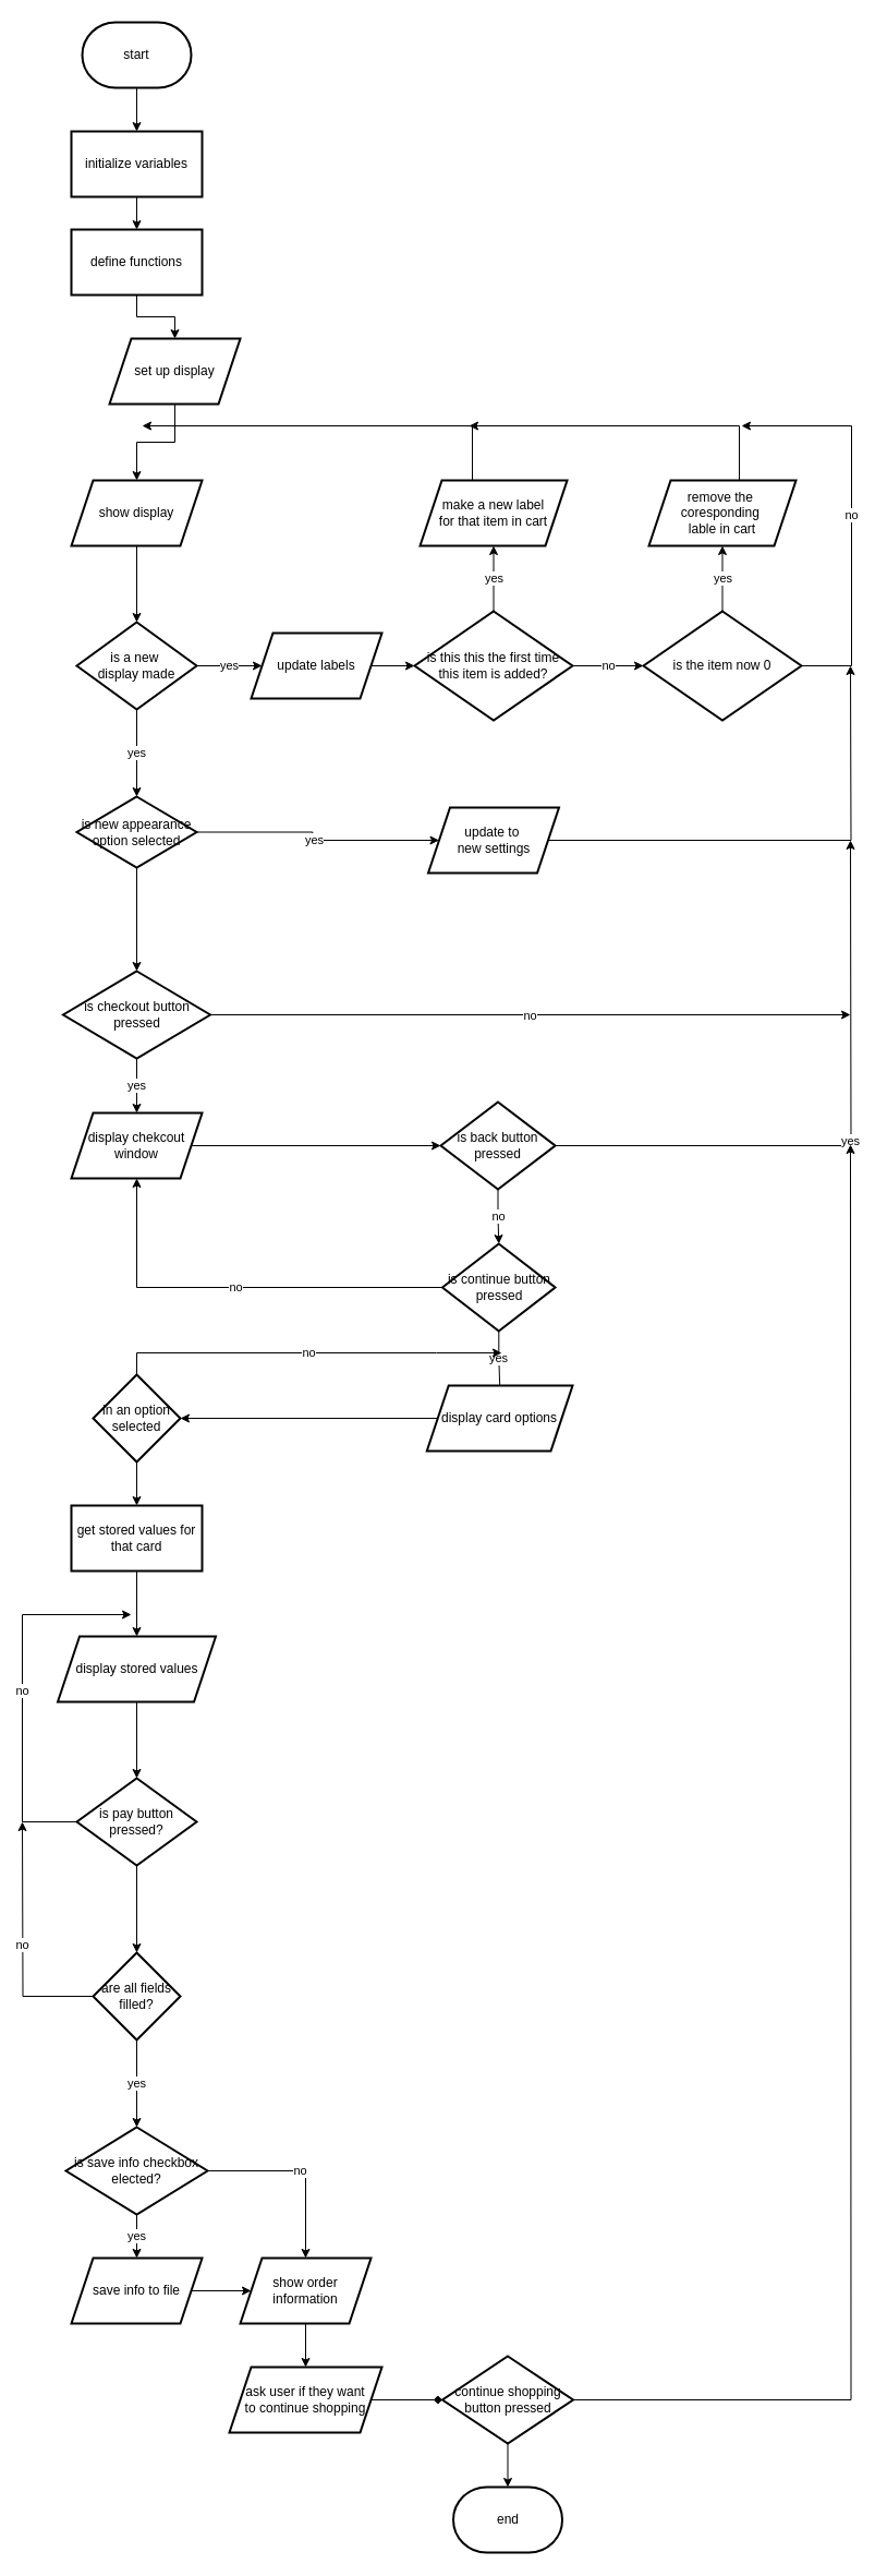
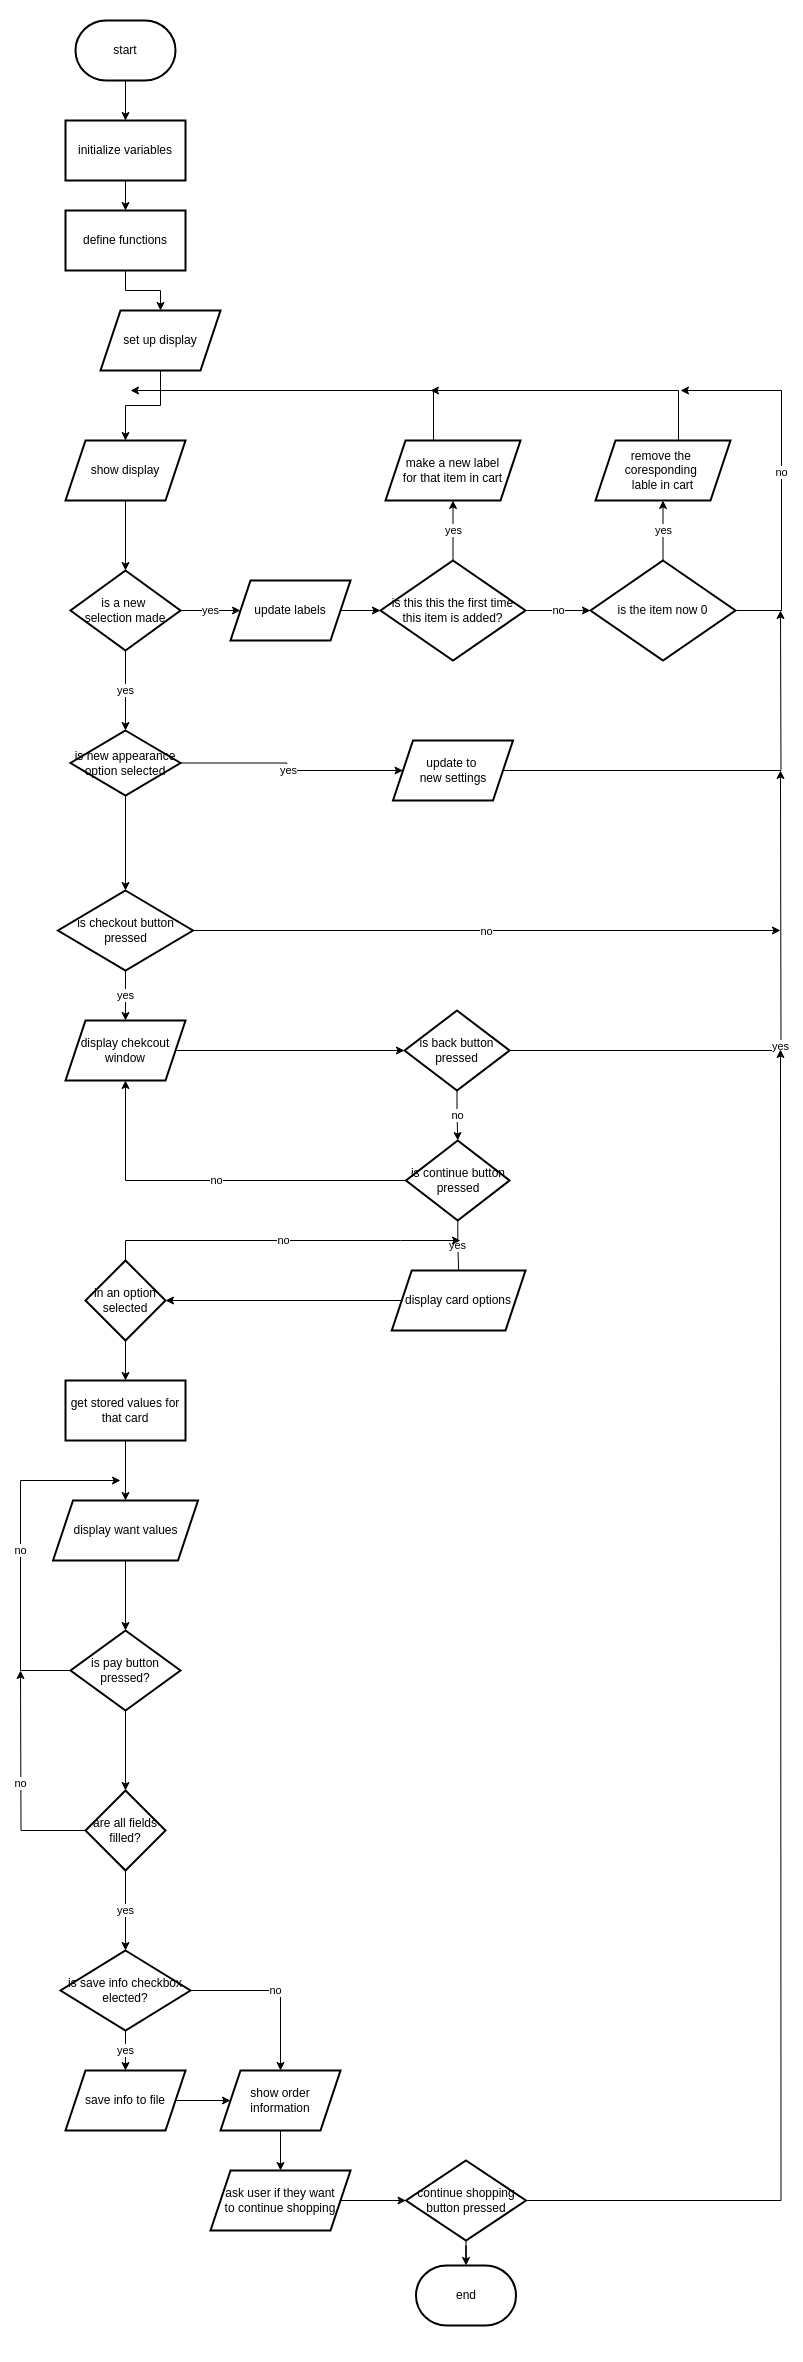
- <mxCell id="15" value="&lt;div&gt;is a new&amp;nbsp;&lt;/div&gt;&lt;div&gt;display made&lt;/div&gt;" style="rhombus;whiteSpace=wrap;html=1;strokeWidth=2;" vertex="1" parent="1"><mxGeometry x="70" y="570" width="110" height="80" as="geometry" /></mxCell>
+ <mxCell id="15" value="&lt;div&gt;is a new&amp;nbsp;&lt;/div&gt;&lt;div&gt;selection made&lt;/div&gt;" style="rhombus;whiteSpace=wrap;html=1;strokeWidth=2;" vertex="1" parent="1"><mxGeometry x="70" y="570" width="110" height="80" as="geometry" /></mxCell>
- <mxCell id="52" value="display stored values" style="shape=parallelogram;perimeter=parallelogramPerimeter;whiteSpace=wrap;html=1;fixedSize=1;strokeWidth=2;" vertex="1" parent="1"><mxGeometry x="52.51" y="1500" width="145" height="60" as="geometry" /></mxCell>
+ <mxCell id="52" value="display want values" style="shape=parallelogram;perimeter=parallelogramPerimeter;whiteSpace=wrap;html=1;fixedSize=1;strokeWidth=2;" vertex="1" parent="1"><mxGeometry x="52.51" y="1500" width="145" height="60" as="geometry" /></mxCell>
- <mxCell id="66" value="" style="edgeStyle=orthogonalEdgeStyle;rounded=0;orthogonalLoop=1;jettySize=auto;html=1;endArrow=diamond;" edge="1" parent="1" source="67" target="70"><mxGeometry relative="1" as="geometry" /></mxCell>
+ <mxCell id="66" value="" style="edgeStyle=orthogonalEdgeStyle;rounded=0;orthogonalLoop=1;jettySize=auto;html=1;" edge="1" parent="1" source="67" target="70"><mxGeometry relative="1" as="geometry" /></mxCell>
- <mxCell id="4" value="end" style="strokeWidth=2;html=1;shape=mxgraph.flowchart.terminator;whiteSpace=wrap;" vertex="1" parent="1"><mxGeometry x="415.51" y="2280" width="100" height="60" as="geometry" /></mxCell>
+ <mxCell id="4" value="end" style="strokeWidth=2;html=1;shape=mxgraph.flowchart.terminator;whiteSpace=wrap;" vertex="1" parent="1"><mxGeometry x="415.51" y="2265" width="100" height="60" as="geometry" /></mxCell>
